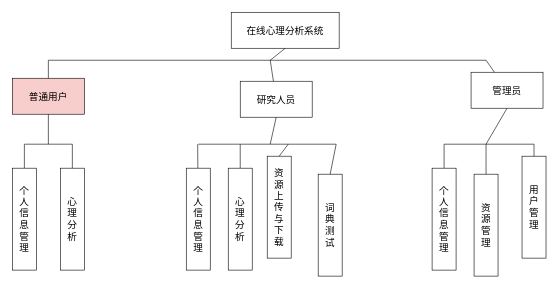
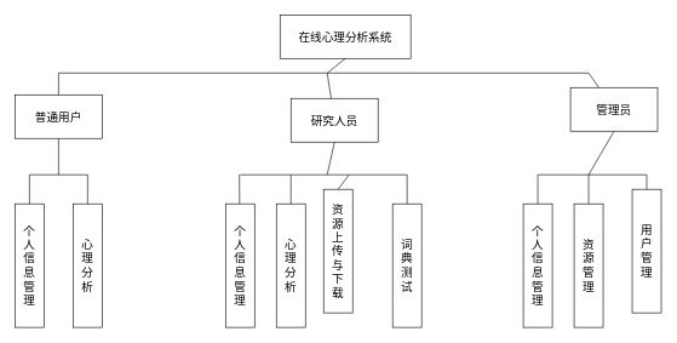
- <mxCell id="3" value="普通用户" style="rounded=0;whiteSpace=wrap;html=1;fontSize=16;fontStyle=0;fillColor=#f8cecc;" parent="1" vertex="1"><mxGeometry x="20" y="130" width="120" height="60" as="geometry" /></mxCell>
+ <mxCell id="3" value="普通用户" style="rounded=0;whiteSpace=wrap;html=1;fontSize=16;fontStyle=0" parent="1" vertex="1"><mxGeometry x="20" y="130" width="120" height="60" as="geometry" /></mxCell>
- <mxCell id="10" value="词&lt;br&gt;典&lt;br&gt;测&lt;br&gt;试" style="rounded=0;whiteSpace=wrap;html=1;fontSize=16;fontStyle=0" parent="1" vertex="1"><mxGeometry x="530" y="290" width="40" height="170" as="geometry" /></mxCell>
+ <mxCell id="10" value="词&lt;br&gt;典&lt;br&gt;测&lt;br&gt;试" style="rounded=0;whiteSpace=wrap;html=1;fontSize=16;fontStyle=0" parent="1" vertex="1"><mxGeometry x="540" y="280" width="40" height="170" as="geometry" /></mxCell>
- <mxCell id="13" value="资&lt;br&gt;源&lt;br&gt;管&lt;br&gt;理" style="rounded=0;whiteSpace=wrap;html=1;fontSize=16;fontStyle=0" parent="1" vertex="1"><mxGeometry x="790" y="290" width="40" height="170" as="geometry" /></mxCell>
+ <mxCell id="13" value="资&lt;br&gt;源&lt;br&gt;管&lt;br&gt;理" style="rounded=0;whiteSpace=wrap;html=1;fontSize=16;fontStyle=0" parent="1" vertex="1"><mxGeometry x="790" y="280" width="40" height="170" as="geometry" /></mxCell>
